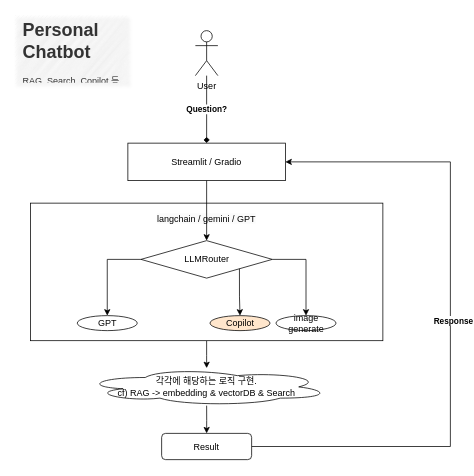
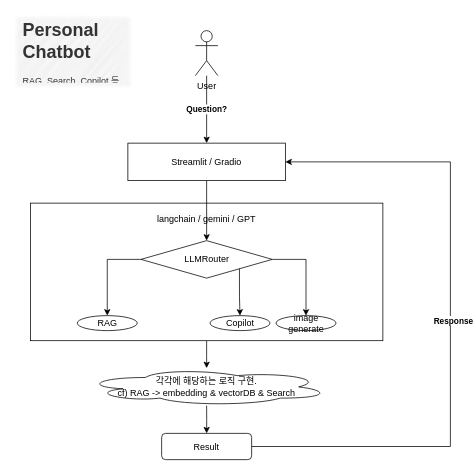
- <mxCell id="3" value="&lt;b&gt;Question?&lt;/b&gt;" style="edgeStyle=orthogonalEdgeStyle;rounded=0;orthogonalLoop=1;jettySize=auto;html=1;entryX=0.5;entryY=0;entryDx=0;entryDy=0;endArrow=diamond;" parent="1" source="4" target="2" edge="1"><mxGeometry relative="1" as="geometry"><mxPoint as="offset" /></mxGeometry></mxCell>
+ <mxCell id="3" value="&lt;b&gt;Question?&lt;/b&gt;" style="edgeStyle=orthogonalEdgeStyle;rounded=0;orthogonalLoop=1;jettySize=auto;html=1;entryX=0.5;entryY=0;entryDx=0;entryDy=0;" parent="1" source="4" target="2" edge="1"><mxGeometry relative="1" as="geometry"><mxPoint as="offset" /></mxGeometry></mxCell>
- <mxCell id="13" value="GPT" style="ellipse;whiteSpace=wrap;html=1;" parent="12" vertex="1"><mxGeometry width="80" height="20" as="geometry" /></mxCell>
+ <mxCell id="13" value="RAG" style="ellipse;whiteSpace=wrap;html=1;" parent="12" vertex="1"><mxGeometry width="80" height="20" as="geometry" /></mxCell>
- <mxCell id="15" value="Copilot" style="ellipse;whiteSpace=wrap;html=1;fillColor=#ffe6cc;" parent="14" vertex="1"><mxGeometry x="89" width="80" height="20" as="geometry" /></mxCell>
+ <mxCell id="15" value="Copilot" style="ellipse;whiteSpace=wrap;html=1;" parent="14" vertex="1"><mxGeometry x="89" width="80" height="20" as="geometry" /></mxCell>
